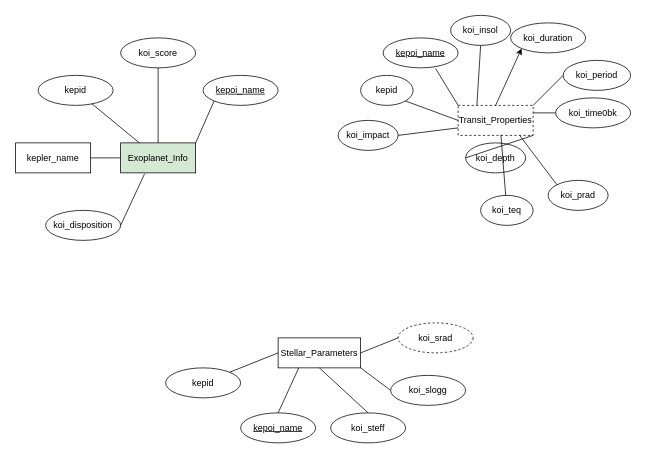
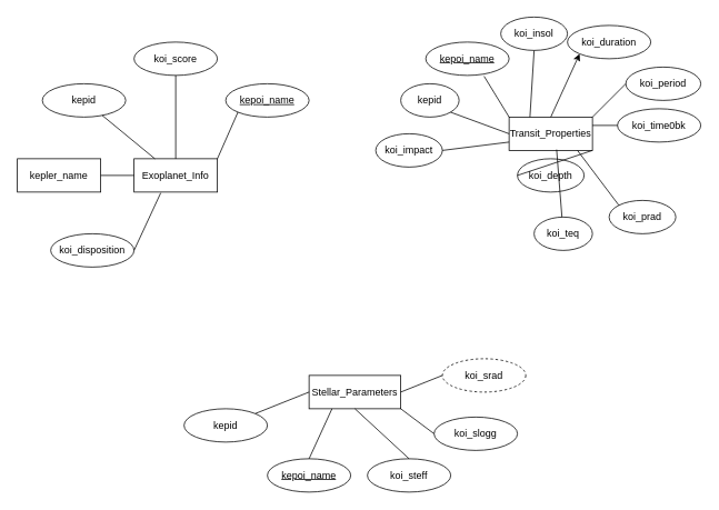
- <mxCell id="3" value="Transit_Properties" style="whiteSpace=wrap;html=1;align=center;dashed=1;" vertex="1" parent="1"><mxGeometry x="610" y="140" width="100" height="40" as="geometry" /></mxCell>
+ <mxCell id="3" value="Transit_Properties" style="whiteSpace=wrap;html=1;align=center;" vertex="1" parent="1"><mxGeometry x="610" y="140" width="100" height="40" as="geometry" /></mxCell>
- <mxCell id="2" value="Exoplanet_Info" style="whiteSpace=wrap;html=1;align=center;fillColor=#d5e8d4;" vertex="1" parent="1"><mxGeometry x="160" y="190" width="100" height="40" as="geometry" /></mxCell>
+ <mxCell id="2" value="Exoplanet_Info" style="whiteSpace=wrap;html=1;align=center;" vertex="1" parent="1"><mxGeometry x="160" y="190" width="100" height="40" as="geometry" /></mxCell>
